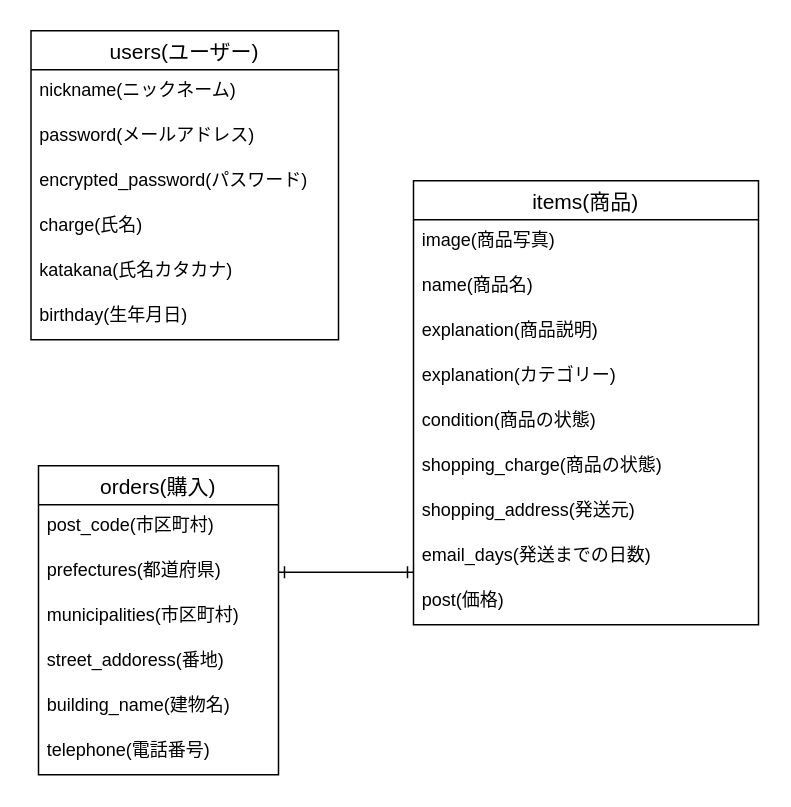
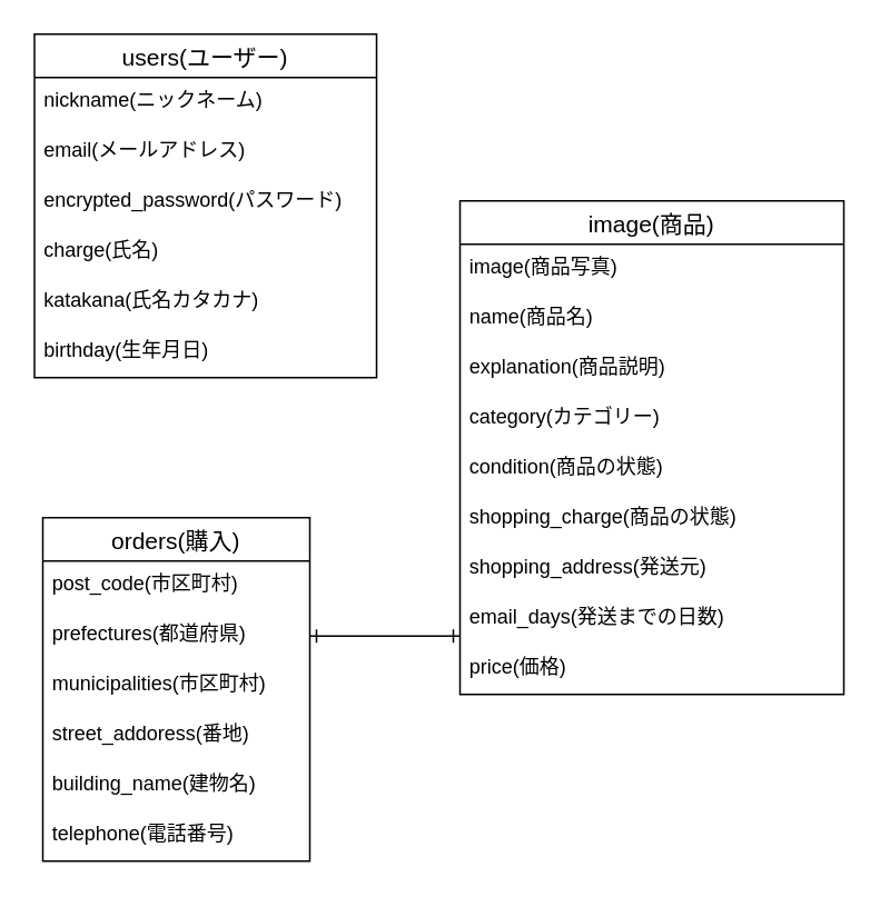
- <mxCell id="4" value="password(メールアドレス)" style="text;strokeColor=none;fillColor=none;spacingLeft=4;spacingRight=4;overflow=hidden;rotatable=0;points=[[0,0.5],[1,0.5]];portConstraint=eastwest;fontSize=12;strokeWidth=1;" vertex="1" parent="2"><mxGeometry y="56" width="205" height="30" as="geometry" /></mxCell>
+ <mxCell id="4" value="email(メールアドレス)" style="text;strokeColor=none;fillColor=none;spacingLeft=4;spacingRight=4;overflow=hidden;rotatable=0;points=[[0,0.5],[1,0.5]];portConstraint=eastwest;fontSize=12;strokeWidth=1;" vertex="1" parent="2"><mxGeometry y="56" width="205" height="30" as="geometry" /></mxCell>
- <mxCell id="9" value="items(商品)" style="swimlane;fontStyle=0;childLayout=stackLayout;horizontal=1;startSize=26;horizontalStack=0;resizeParent=1;resizeParentMax=0;resizeLast=0;collapsible=1;marginBottom=0;align=center;fontSize=14;strokeWidth=1;fillColor=none;" vertex="1" parent="1"><mxGeometry x="275" y="120" width="230" height="296" as="geometry" /></mxCell>
+ <mxCell id="9" value="image(商品)" style="swimlane;fontStyle=0;childLayout=stackLayout;horizontal=1;startSize=26;horizontalStack=0;resizeParent=1;resizeParentMax=0;resizeLast=0;collapsible=1;marginBottom=0;align=center;fontSize=14;strokeWidth=1;fillColor=none;" vertex="1" parent="1"><mxGeometry x="275" y="120" width="230" height="296" as="geometry" /></mxCell>
- <mxCell id="13" value="explanation(カテゴリー)" style="text;strokeColor=none;fillColor=none;spacingLeft=4;spacingRight=4;overflow=hidden;rotatable=0;points=[[0,0.5],[1,0.5]];portConstraint=eastwest;fontSize=12;strokeWidth=1;" vertex="1" parent="9"><mxGeometry y="116" width="230" height="30" as="geometry" /></mxCell>
+ <mxCell id="13" value="category(カテゴリー)" style="text;strokeColor=none;fillColor=none;spacingLeft=4;spacingRight=4;overflow=hidden;rotatable=0;points=[[0,0.5],[1,0.5]];portConstraint=eastwest;fontSize=12;strokeWidth=1;" vertex="1" parent="9"><mxGeometry y="116" width="230" height="30" as="geometry" /></mxCell>
- <mxCell id="18" value="post(価格)" style="text;strokeColor=none;fillColor=none;spacingLeft=4;spacingRight=4;overflow=hidden;rotatable=0;points=[[0,0.5],[1,0.5]];portConstraint=eastwest;fontSize=12;strokeWidth=1;" vertex="1" parent="9"><mxGeometry y="266" width="230" height="30" as="geometry" /></mxCell>
+ <mxCell id="18" value="price(価格)" style="text;strokeColor=none;fillColor=none;spacingLeft=4;spacingRight=4;overflow=hidden;rotatable=0;points=[[0,0.5],[1,0.5]];portConstraint=eastwest;fontSize=12;strokeWidth=1;" vertex="1" parent="9"><mxGeometry y="266" width="230" height="30" as="geometry" /></mxCell>
